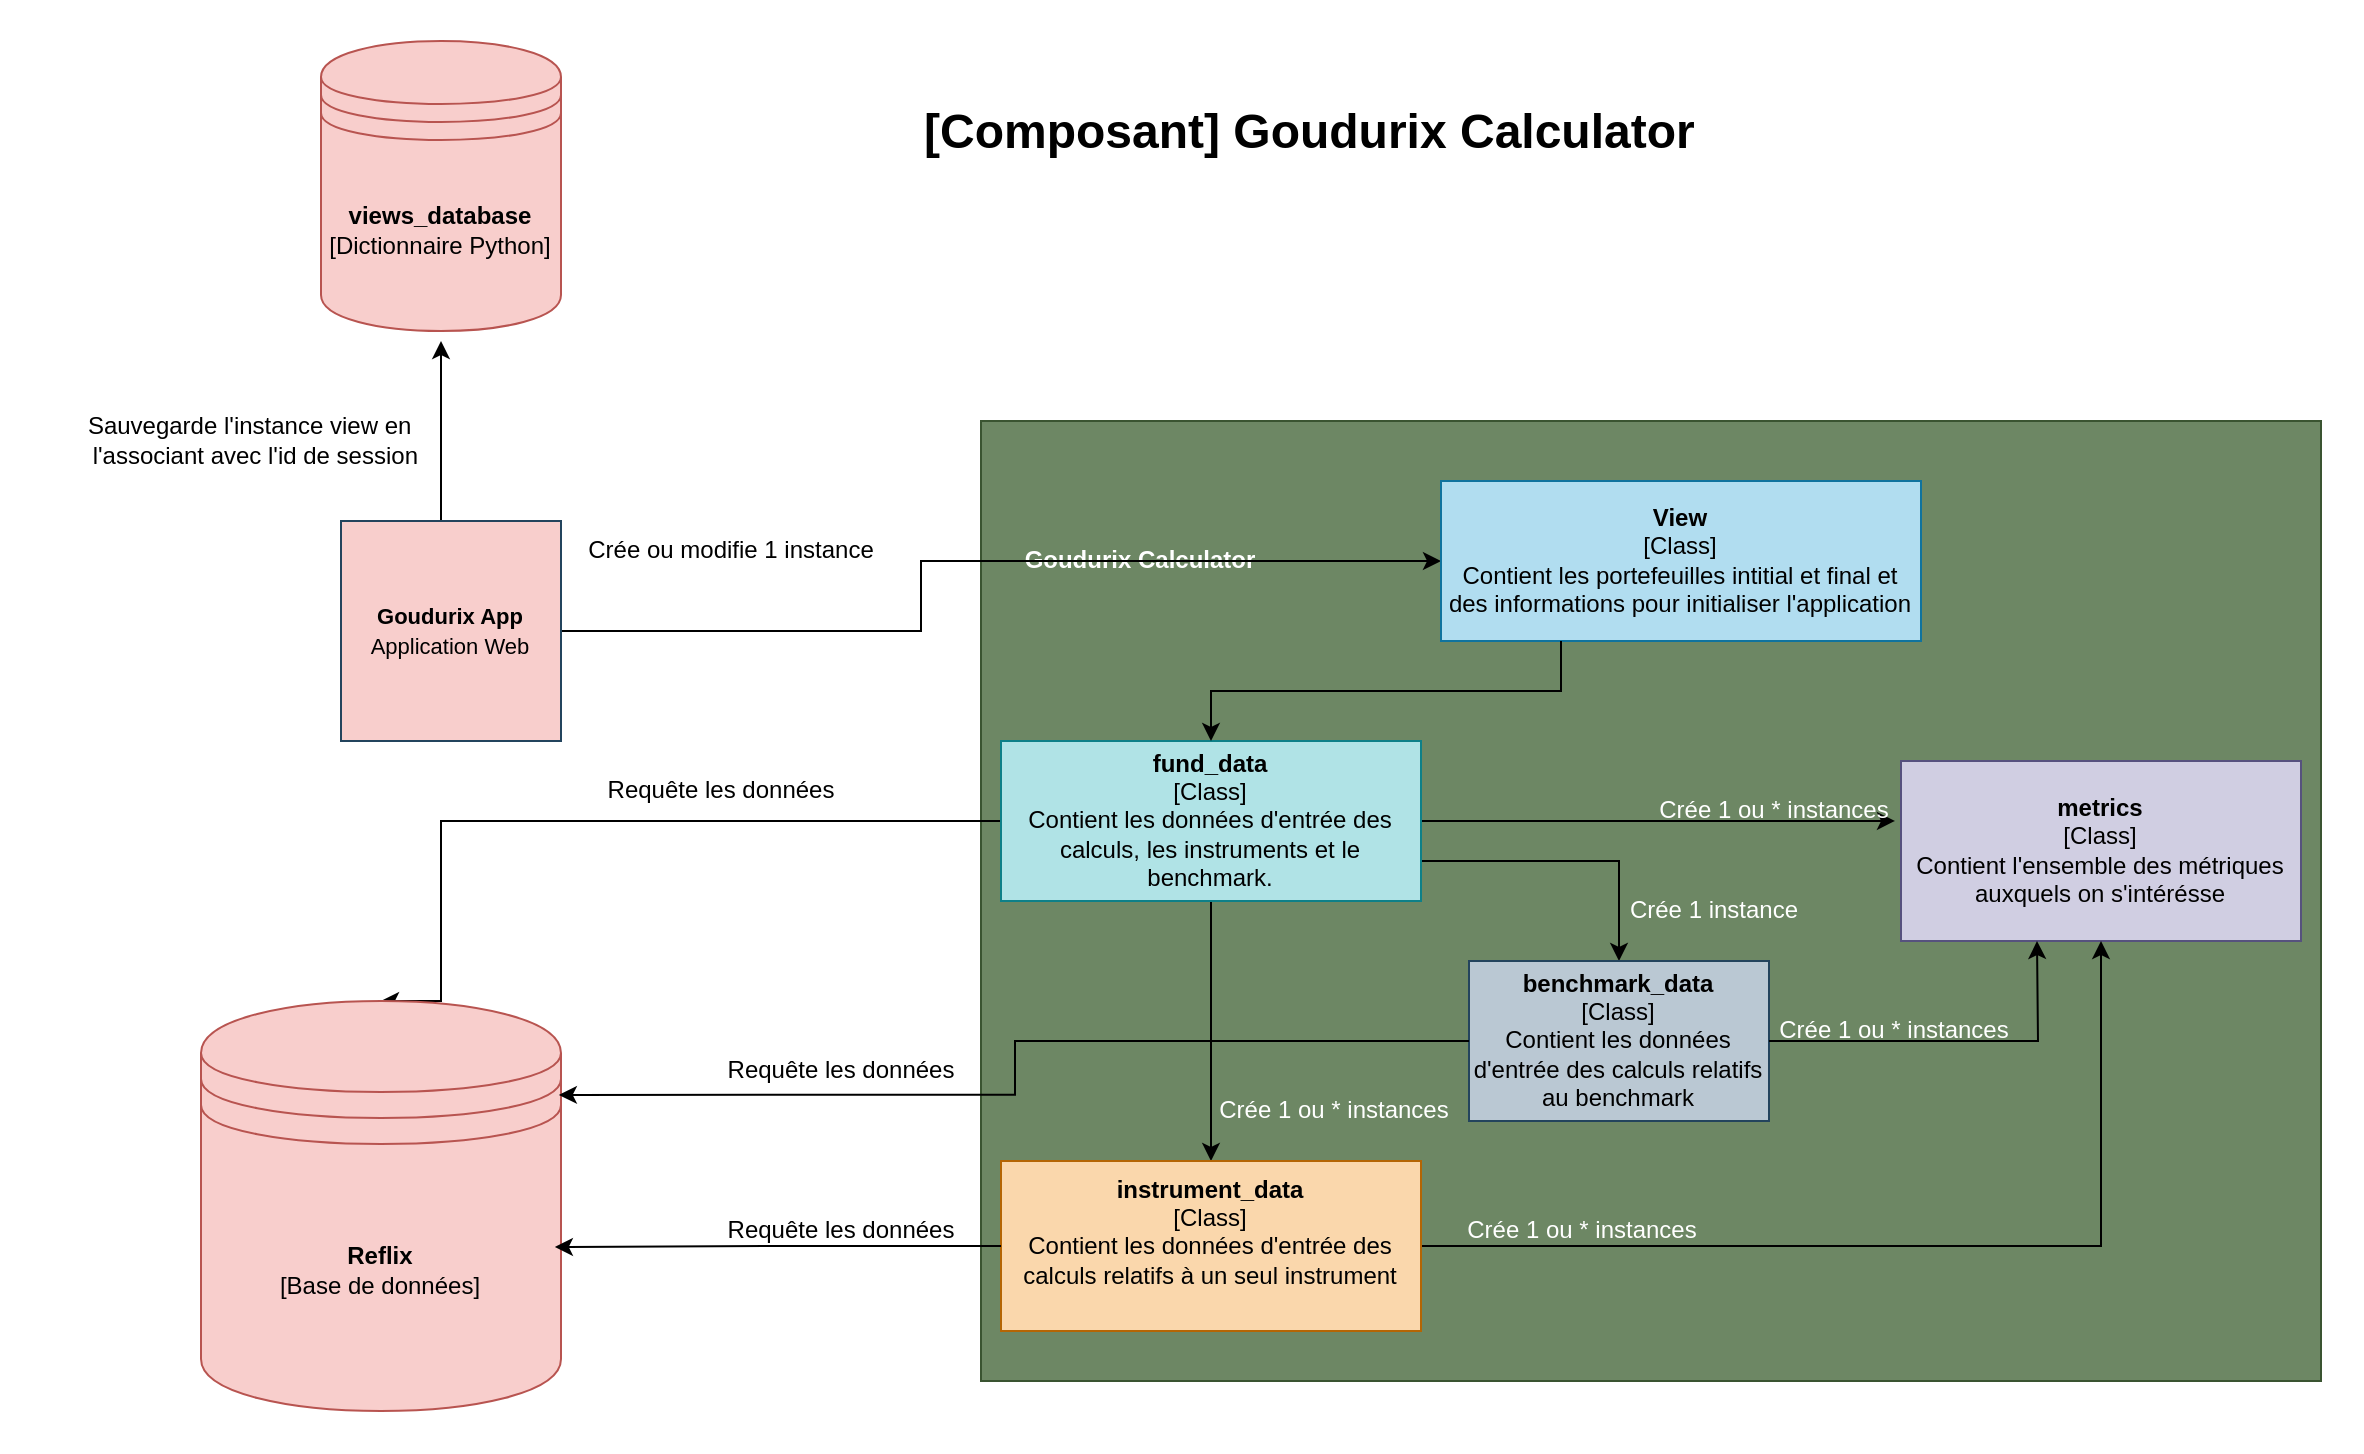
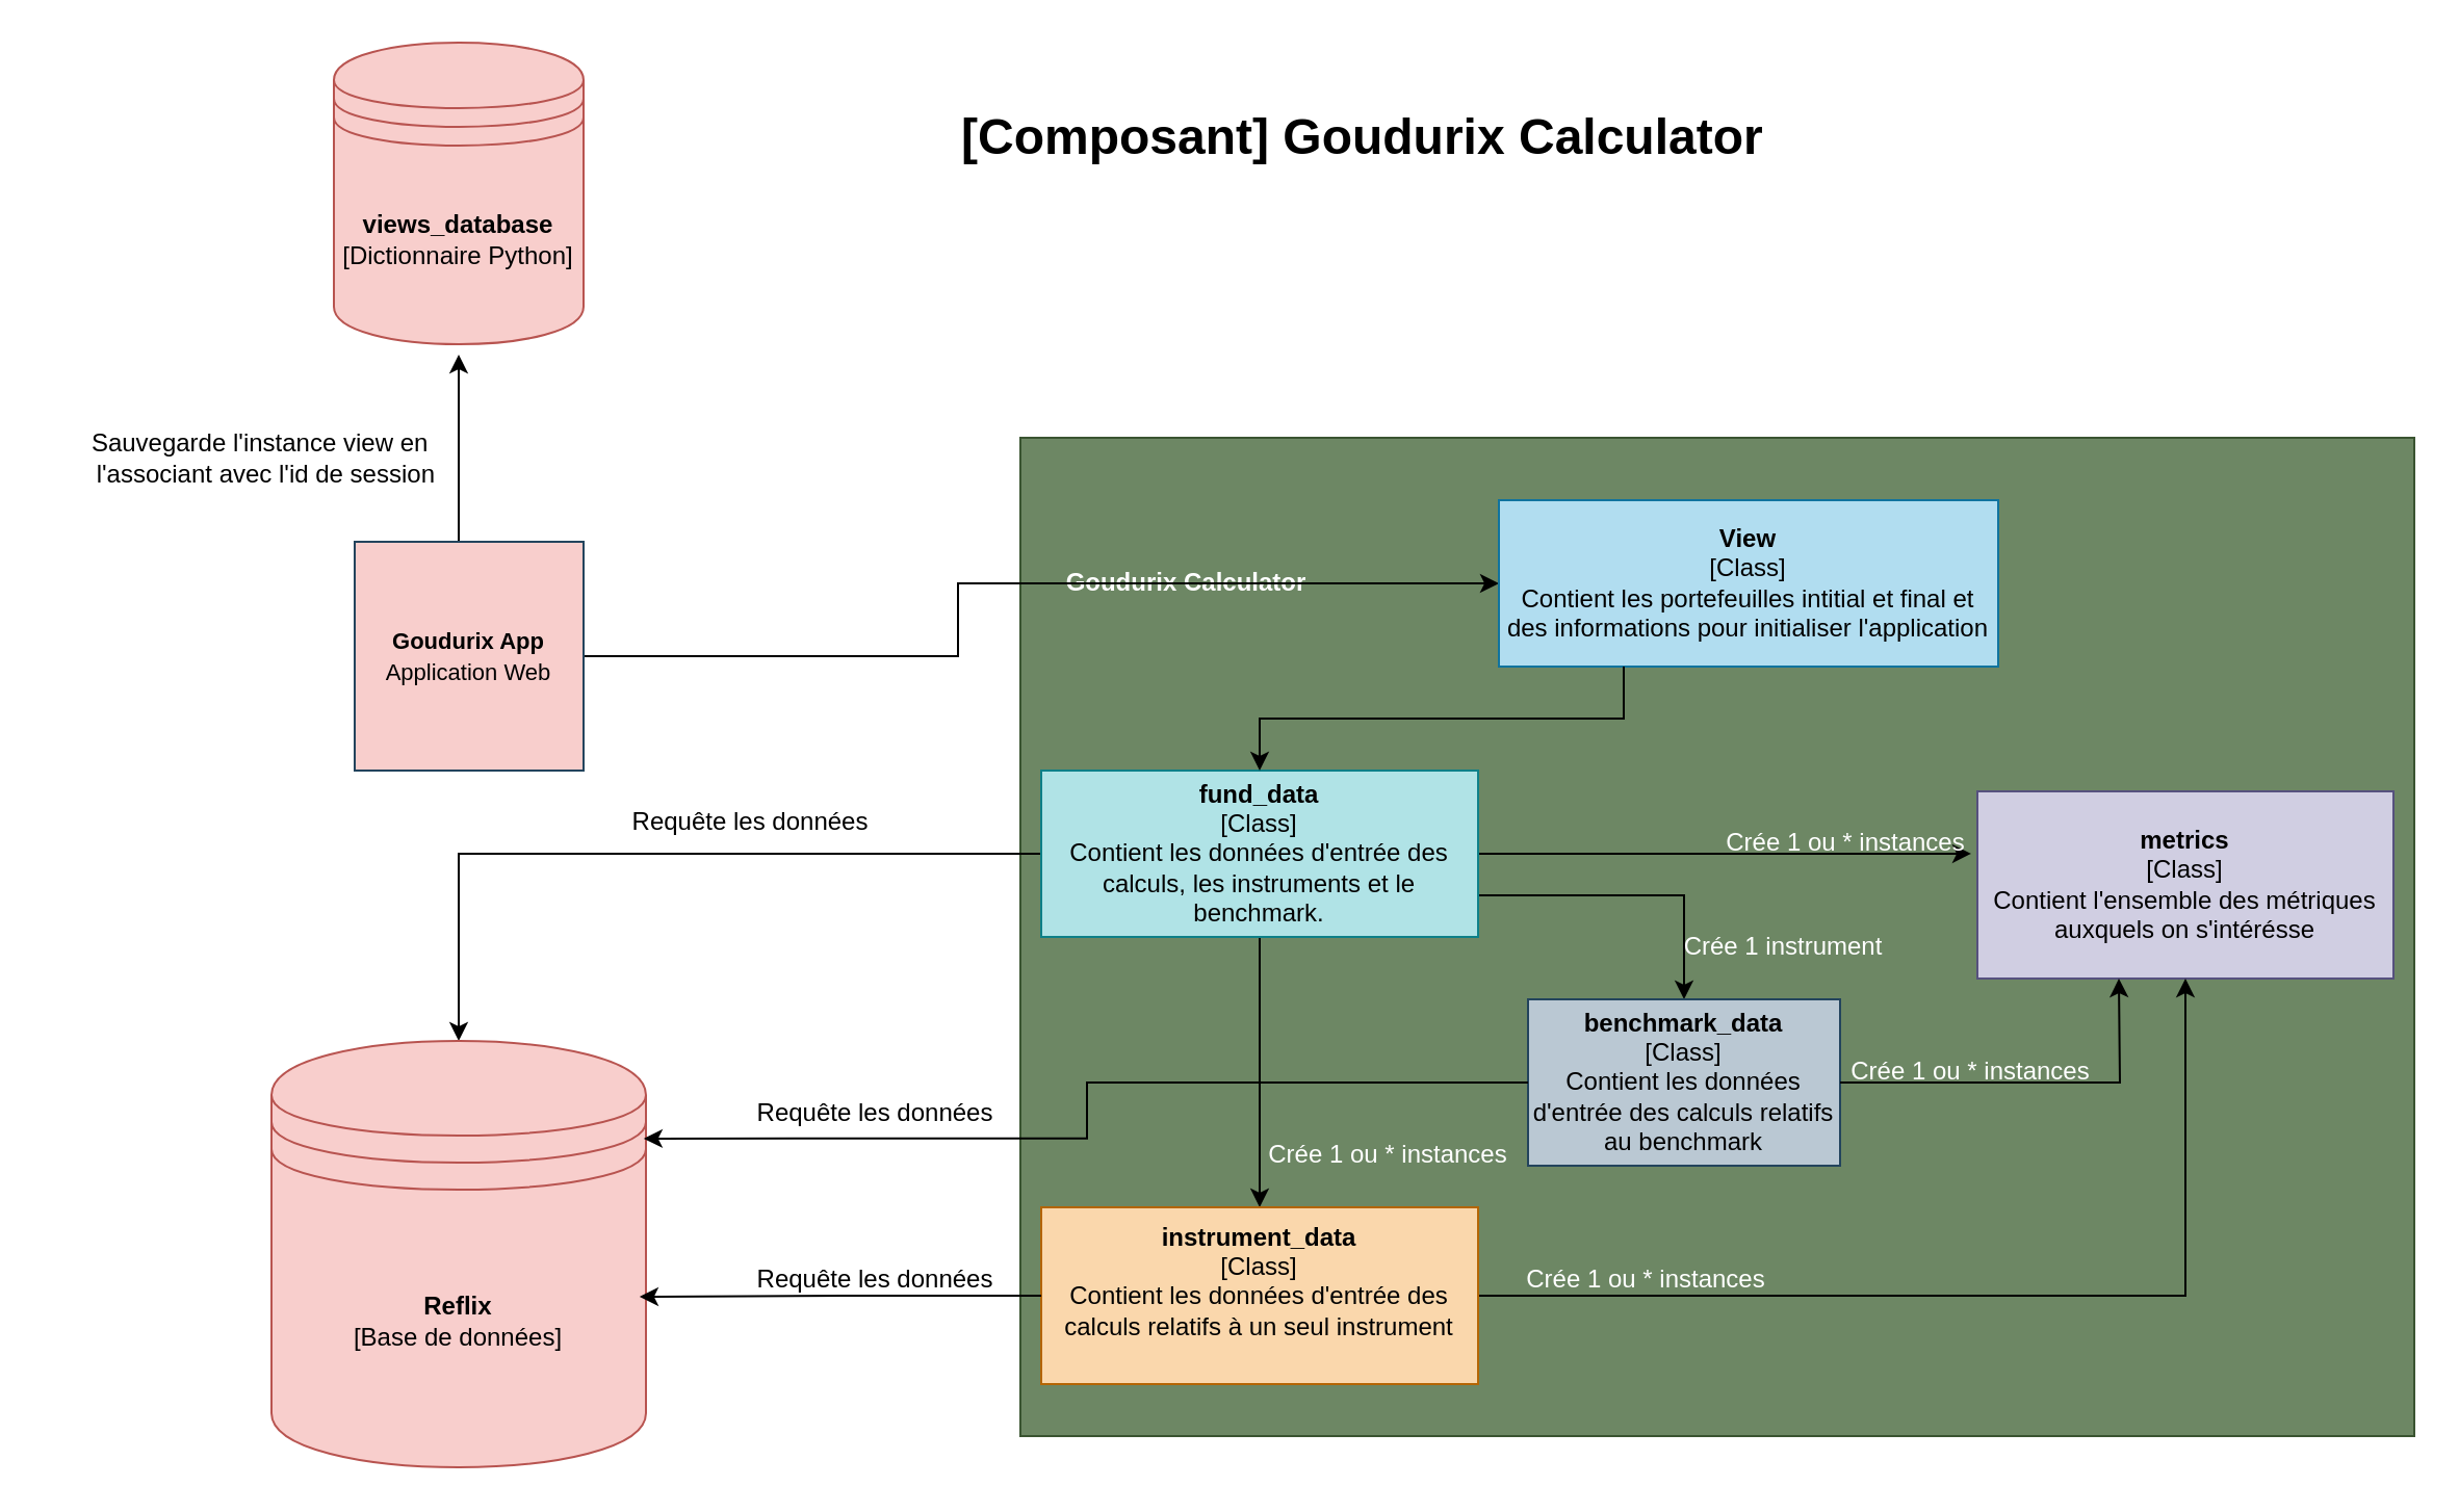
- <mxCell id="8" value="Crée ou modifie 1 instance" style="text;html=1;align=center;verticalAlign=middle;resizable=0;points=[];autosize=1;strokeColor=none;fillColor=none;" parent="1" vertex="1"><mxGeometry x="280" y="260" width="170" height="30" as="geometry" /></mxCell>
- <mxCell id="31" value="Crée 1 instance" style="text;html=1;align=center;verticalAlign=middle;whiteSpace=wrap;rounded=0;fontColor=#FFFFFF;" parent="1" vertex="1"><mxGeometry x="790" y="440" width="134" height="30" as="geometry" /></mxCell>
+ <mxCell id="31" value="Crée 1 instrument" style="text;html=1;align=center;verticalAlign=middle;whiteSpace=wrap;rounded=0;fontColor=#FFFFFF;" parent="1" vertex="1"><mxGeometry x="790" y="440" width="134" height="30" as="geometry" /></mxCell>
- <mxCell id="19" value="&lt;b&gt;Reflix&lt;/b&gt;&lt;div&gt;[Base de données]&lt;/div&gt;" style="shape=datastore;whiteSpace=wrap;html=1;fillColor=#f8cecc;strokeColor=#b85450;" parent="1" vertex="1"><mxGeometry x="100" y="500" width="180" height="205" as="geometry" /></mxCell>
+ <mxCell id="19" value="&lt;b&gt;Reflix&lt;/b&gt;&lt;div&gt;[Base de données]&lt;/div&gt;" style="shape=datastore;whiteSpace=wrap;html=1;fillColor=#f8cecc;strokeColor=#b85450;" parent="1" vertex="1"><mxGeometry x="130" y="500" width="180" height="205" as="geometry" /></mxCell>
